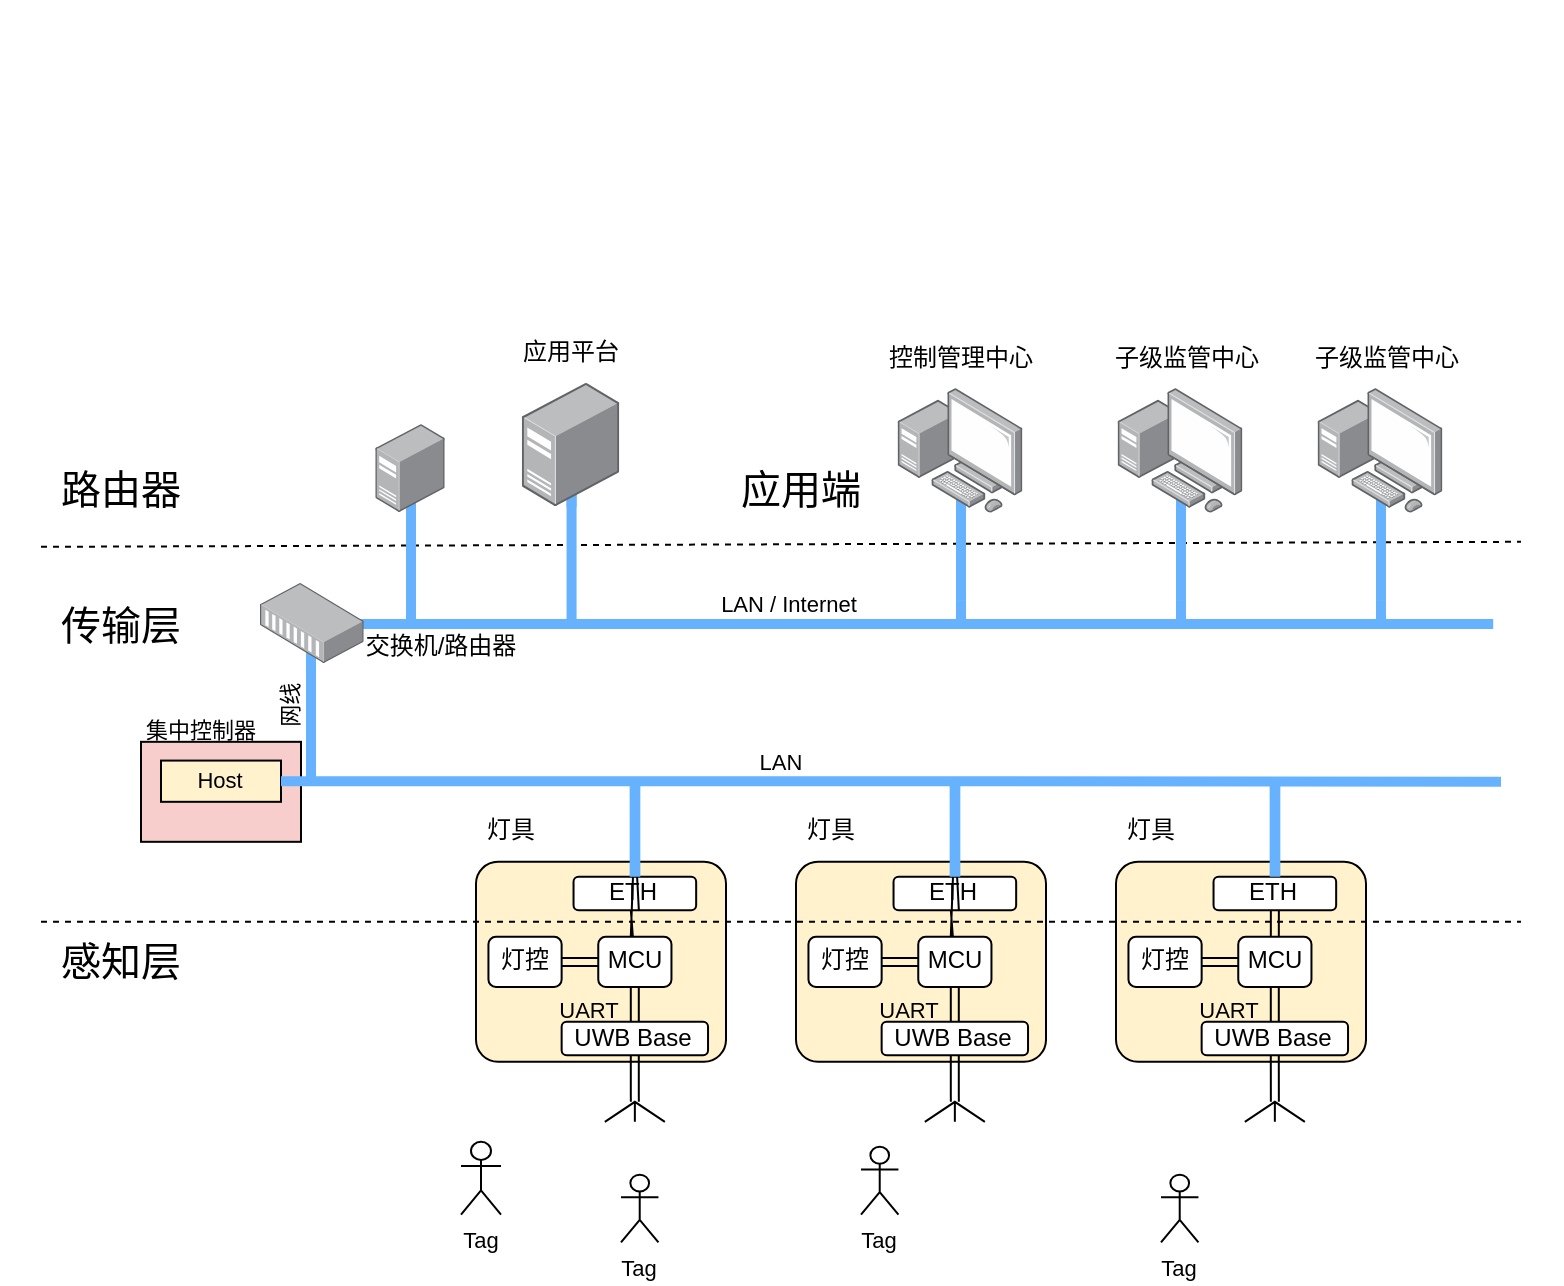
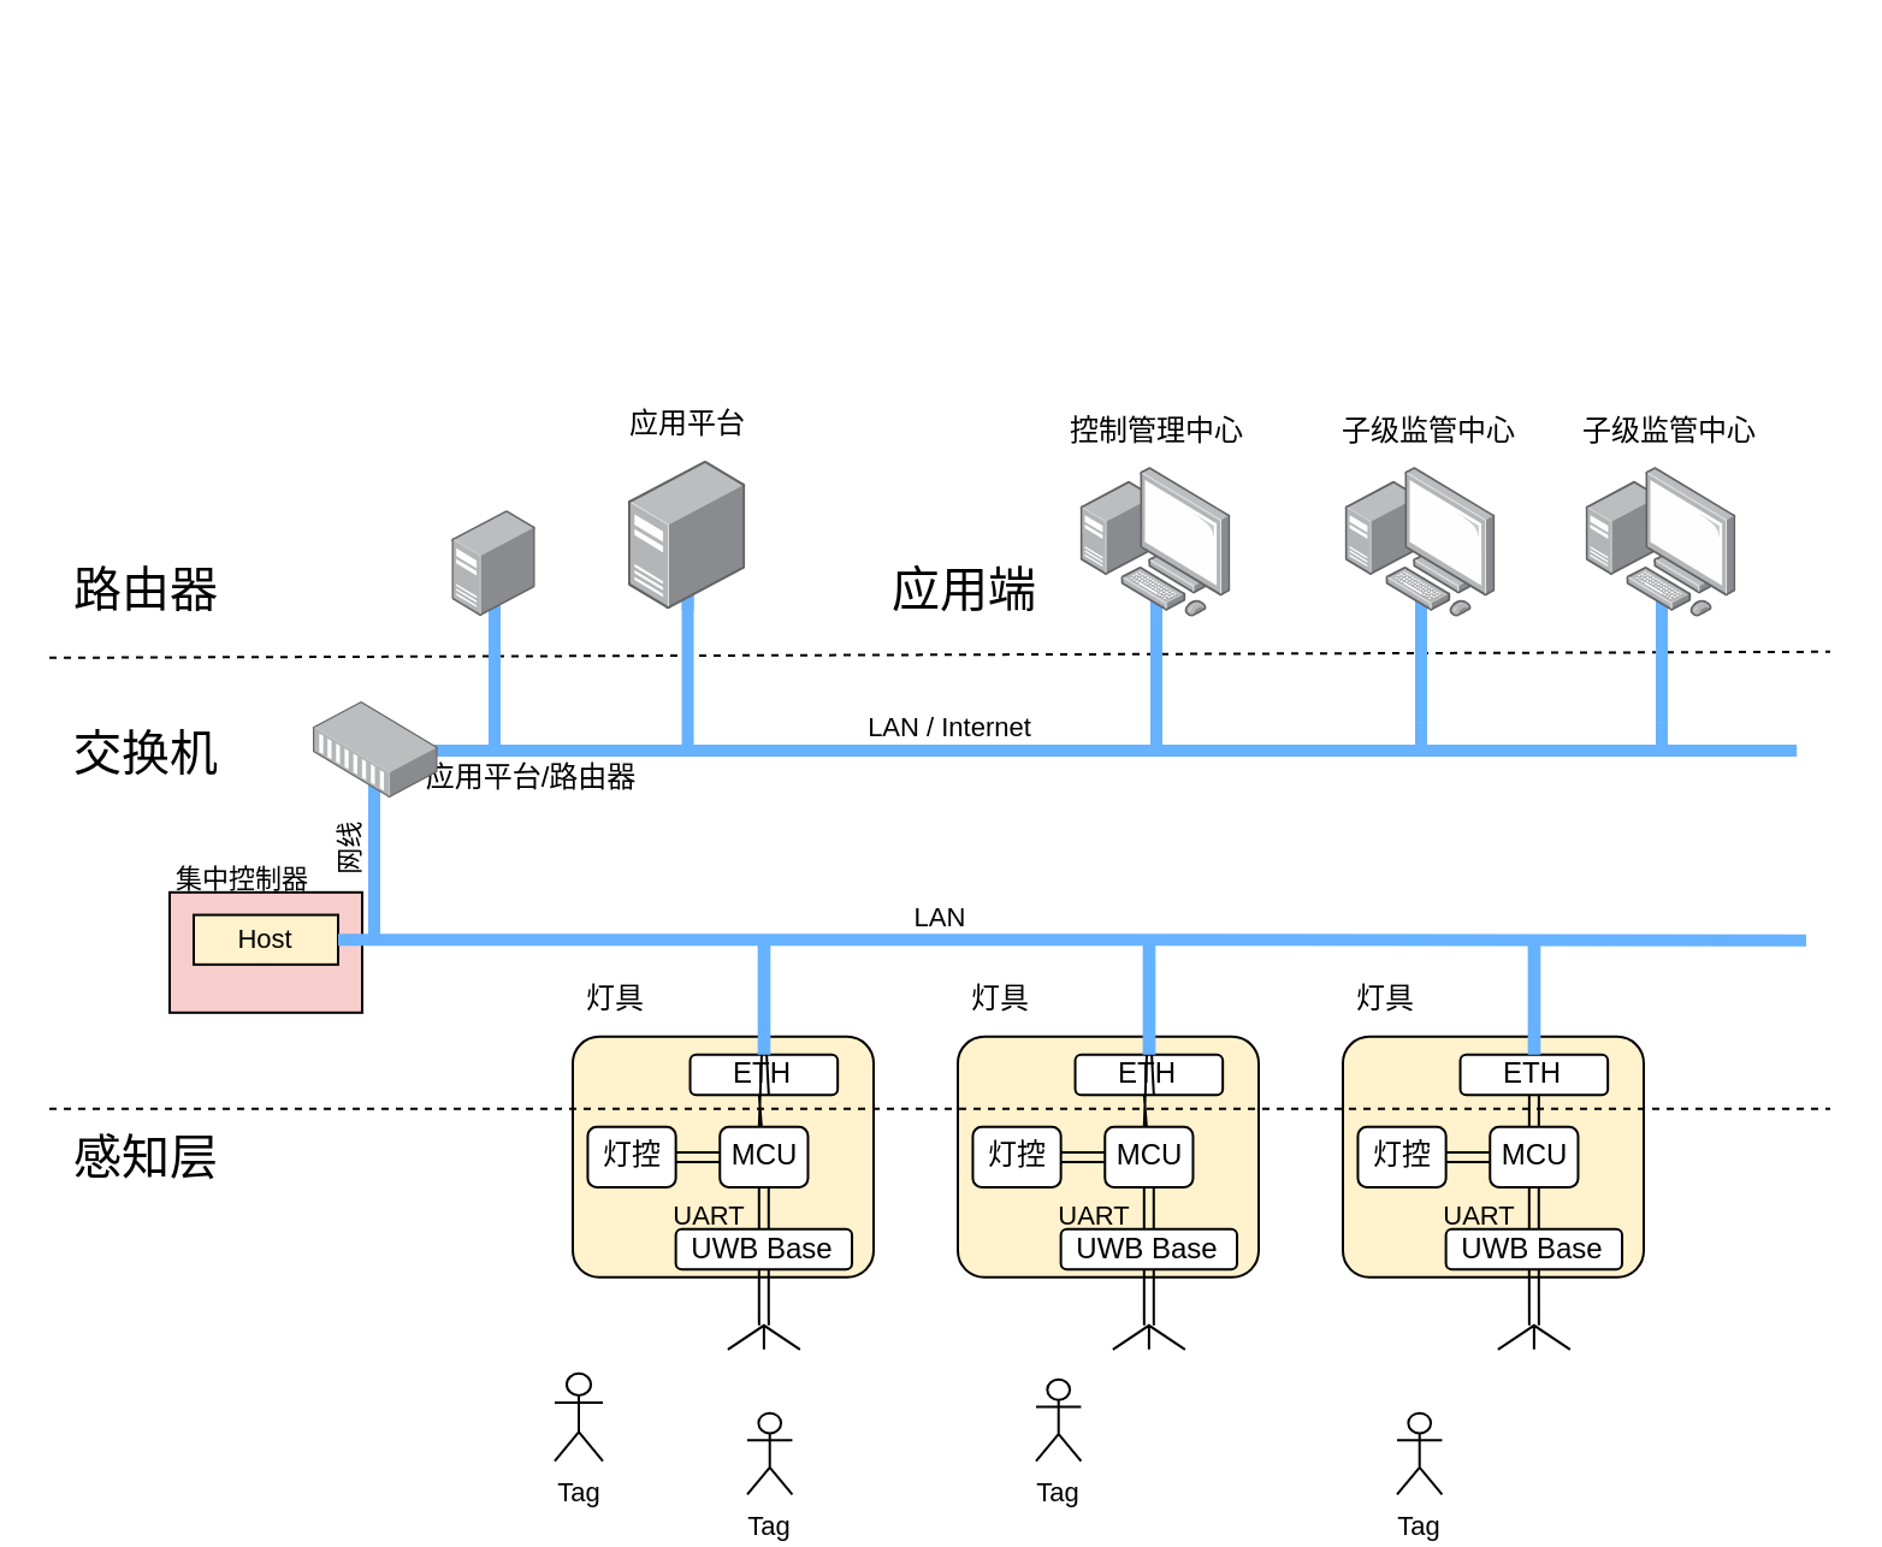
- <mxCell id="29" value="&lt;font style=&quot;font-size: 20px;&quot;&gt;传输层&lt;/font&gt;" style="text;html=1;align=center;verticalAlign=middle;resizable=0;points=[];autosize=1;strokeColor=none;fillColor=none;fontSize=11;fontColor=none;" parent="1" vertex="1"><mxGeometry x="20" y="291.5" width="80" height="40" as="geometry" /></mxCell>
+ <mxCell id="29" value="&lt;font style=&quot;font-size: 20px;&quot;&gt;交换机&lt;/font&gt;" style="text;html=1;align=center;verticalAlign=middle;resizable=0;points=[];autosize=1;strokeColor=none;fillColor=none;fontSize=11;fontColor=none;" parent="1" vertex="1"><mxGeometry x="20" y="291.5" width="80" height="40" as="geometry" /></mxCell>
- <mxCell id="26" value="交换机/路由器" style="text;html=1;align=center;verticalAlign=middle;resizable=0;points=[];autosize=1;strokeColor=none;fillColor=none;" parent="23" vertex="1"><mxGeometry x="60.0" y="37.5" width="100" height="30" as="geometry" /></mxCell>
+ <mxCell id="26" value="应用平台/路由器" style="text;html=1;align=center;verticalAlign=middle;resizable=0;points=[];autosize=1;strokeColor=none;fillColor=none;" parent="23" vertex="1"><mxGeometry x="60.0" y="37.5" width="100" height="30" as="geometry" /></mxCell>
